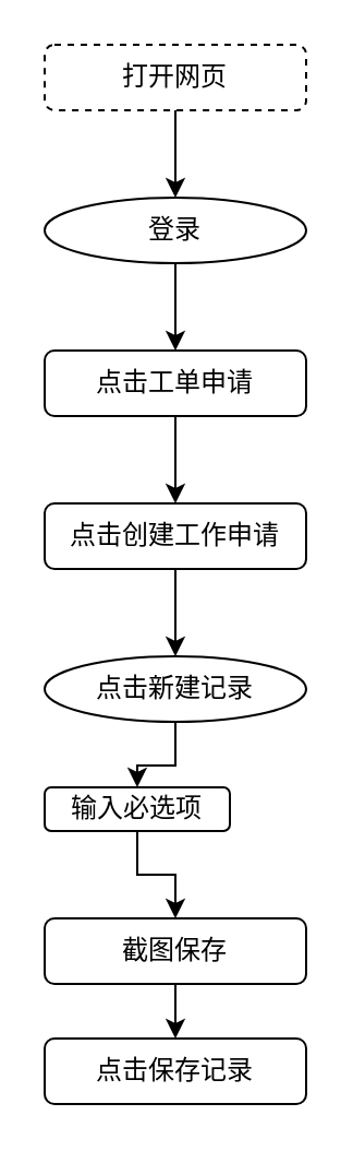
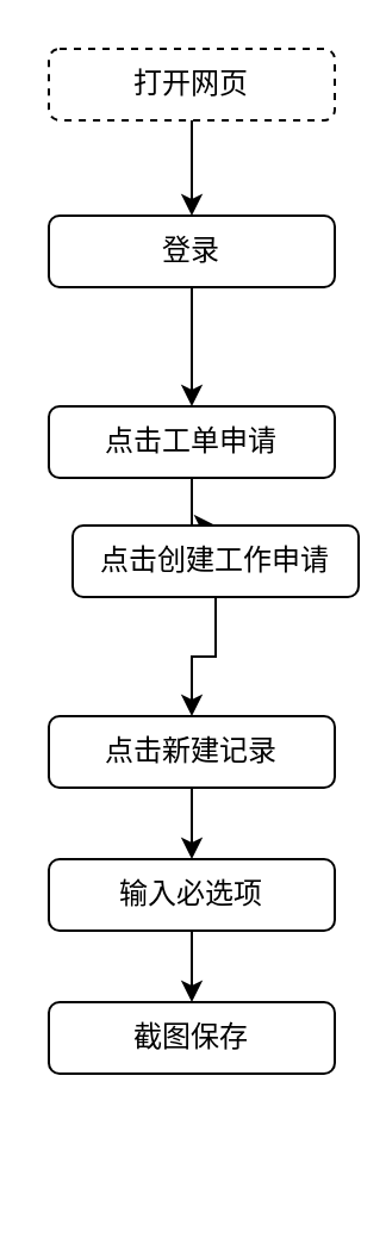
- <mxCell id="5" value="登录" style="ellipse;whiteSpace=wrap;html=1;" vertex="1" parent="1"><mxGeometry x="20" y="90" width="120" height="30" as="geometry" /></mxCell>
+ <mxCell id="5" value="登录" style="rounded=1;whiteSpace=wrap;html=1;" vertex="1" parent="1"><mxGeometry x="20" y="90" width="120" height="30" as="geometry" /></mxCell>
- <mxCell id="7" value="点击工单申请" style="rounded=1;whiteSpace=wrap;html=1;" vertex="1" parent="1"><mxGeometry x="20" y="160" width="120" height="30" as="geometry" /></mxCell>
+ <mxCell id="7" value="点击工单申请" style="rounded=1;whiteSpace=wrap;html=1;" vertex="1" parent="1"><mxGeometry x="20" y="170" width="120" height="30" as="geometry" /></mxCell>
- <mxCell id="9" value="点击创建工作申请" style="rounded=1;whiteSpace=wrap;html=1;" vertex="1" parent="1"><mxGeometry x="20" y="230" width="120" height="30" as="geometry" /></mxCell>
+ <mxCell id="9" value="点击创建工作申请" style="rounded=1;whiteSpace=wrap;html=1;" vertex="1" parent="1"><mxGeometry x="30" y="220" width="120" height="30" as="geometry" /></mxCell>
- <mxCell id="11" value="点击新建记录" style="ellipse;whiteSpace=wrap;html=1;" vertex="1" parent="1"><mxGeometry x="20" y="300" width="120" height="30" as="geometry" /></mxCell>
+ <mxCell id="11" value="点击新建记录" style="rounded=1;whiteSpace=wrap;html=1;" vertex="1" parent="1"><mxGeometry x="20" y="300" width="120" height="30" as="geometry" /></mxCell>
- <mxCell id="13" value="输入必选项" style="rounded=1;whiteSpace=wrap;html=1;" vertex="1" parent="1"><mxGeometry x="20" y="360" width="85" height="20" as="geometry" /></mxCell>
+ <mxCell id="13" value="输入必选项" style="rounded=1;whiteSpace=wrap;html=1;" vertex="1" parent="1"><mxGeometry x="20" y="360" width="120" height="30" as="geometry" /></mxCell>
- <mxCell id="14" value="" style="edgeStyle=orthogonalEdgeStyle;rounded=0;orthogonalLoop=1;jettySize=auto;html=1;" edge="1" parent="1" source="15" target="16"><mxGeometry relative="1" as="geometry" /></mxCell>
- <mxCell id="16" value="点击保存记录" style="rounded=1;whiteSpace=wrap;html=1;" vertex="1" parent="1"><mxGeometry x="20" y="475" width="120" height="30" as="geometry" /></mxCell>
